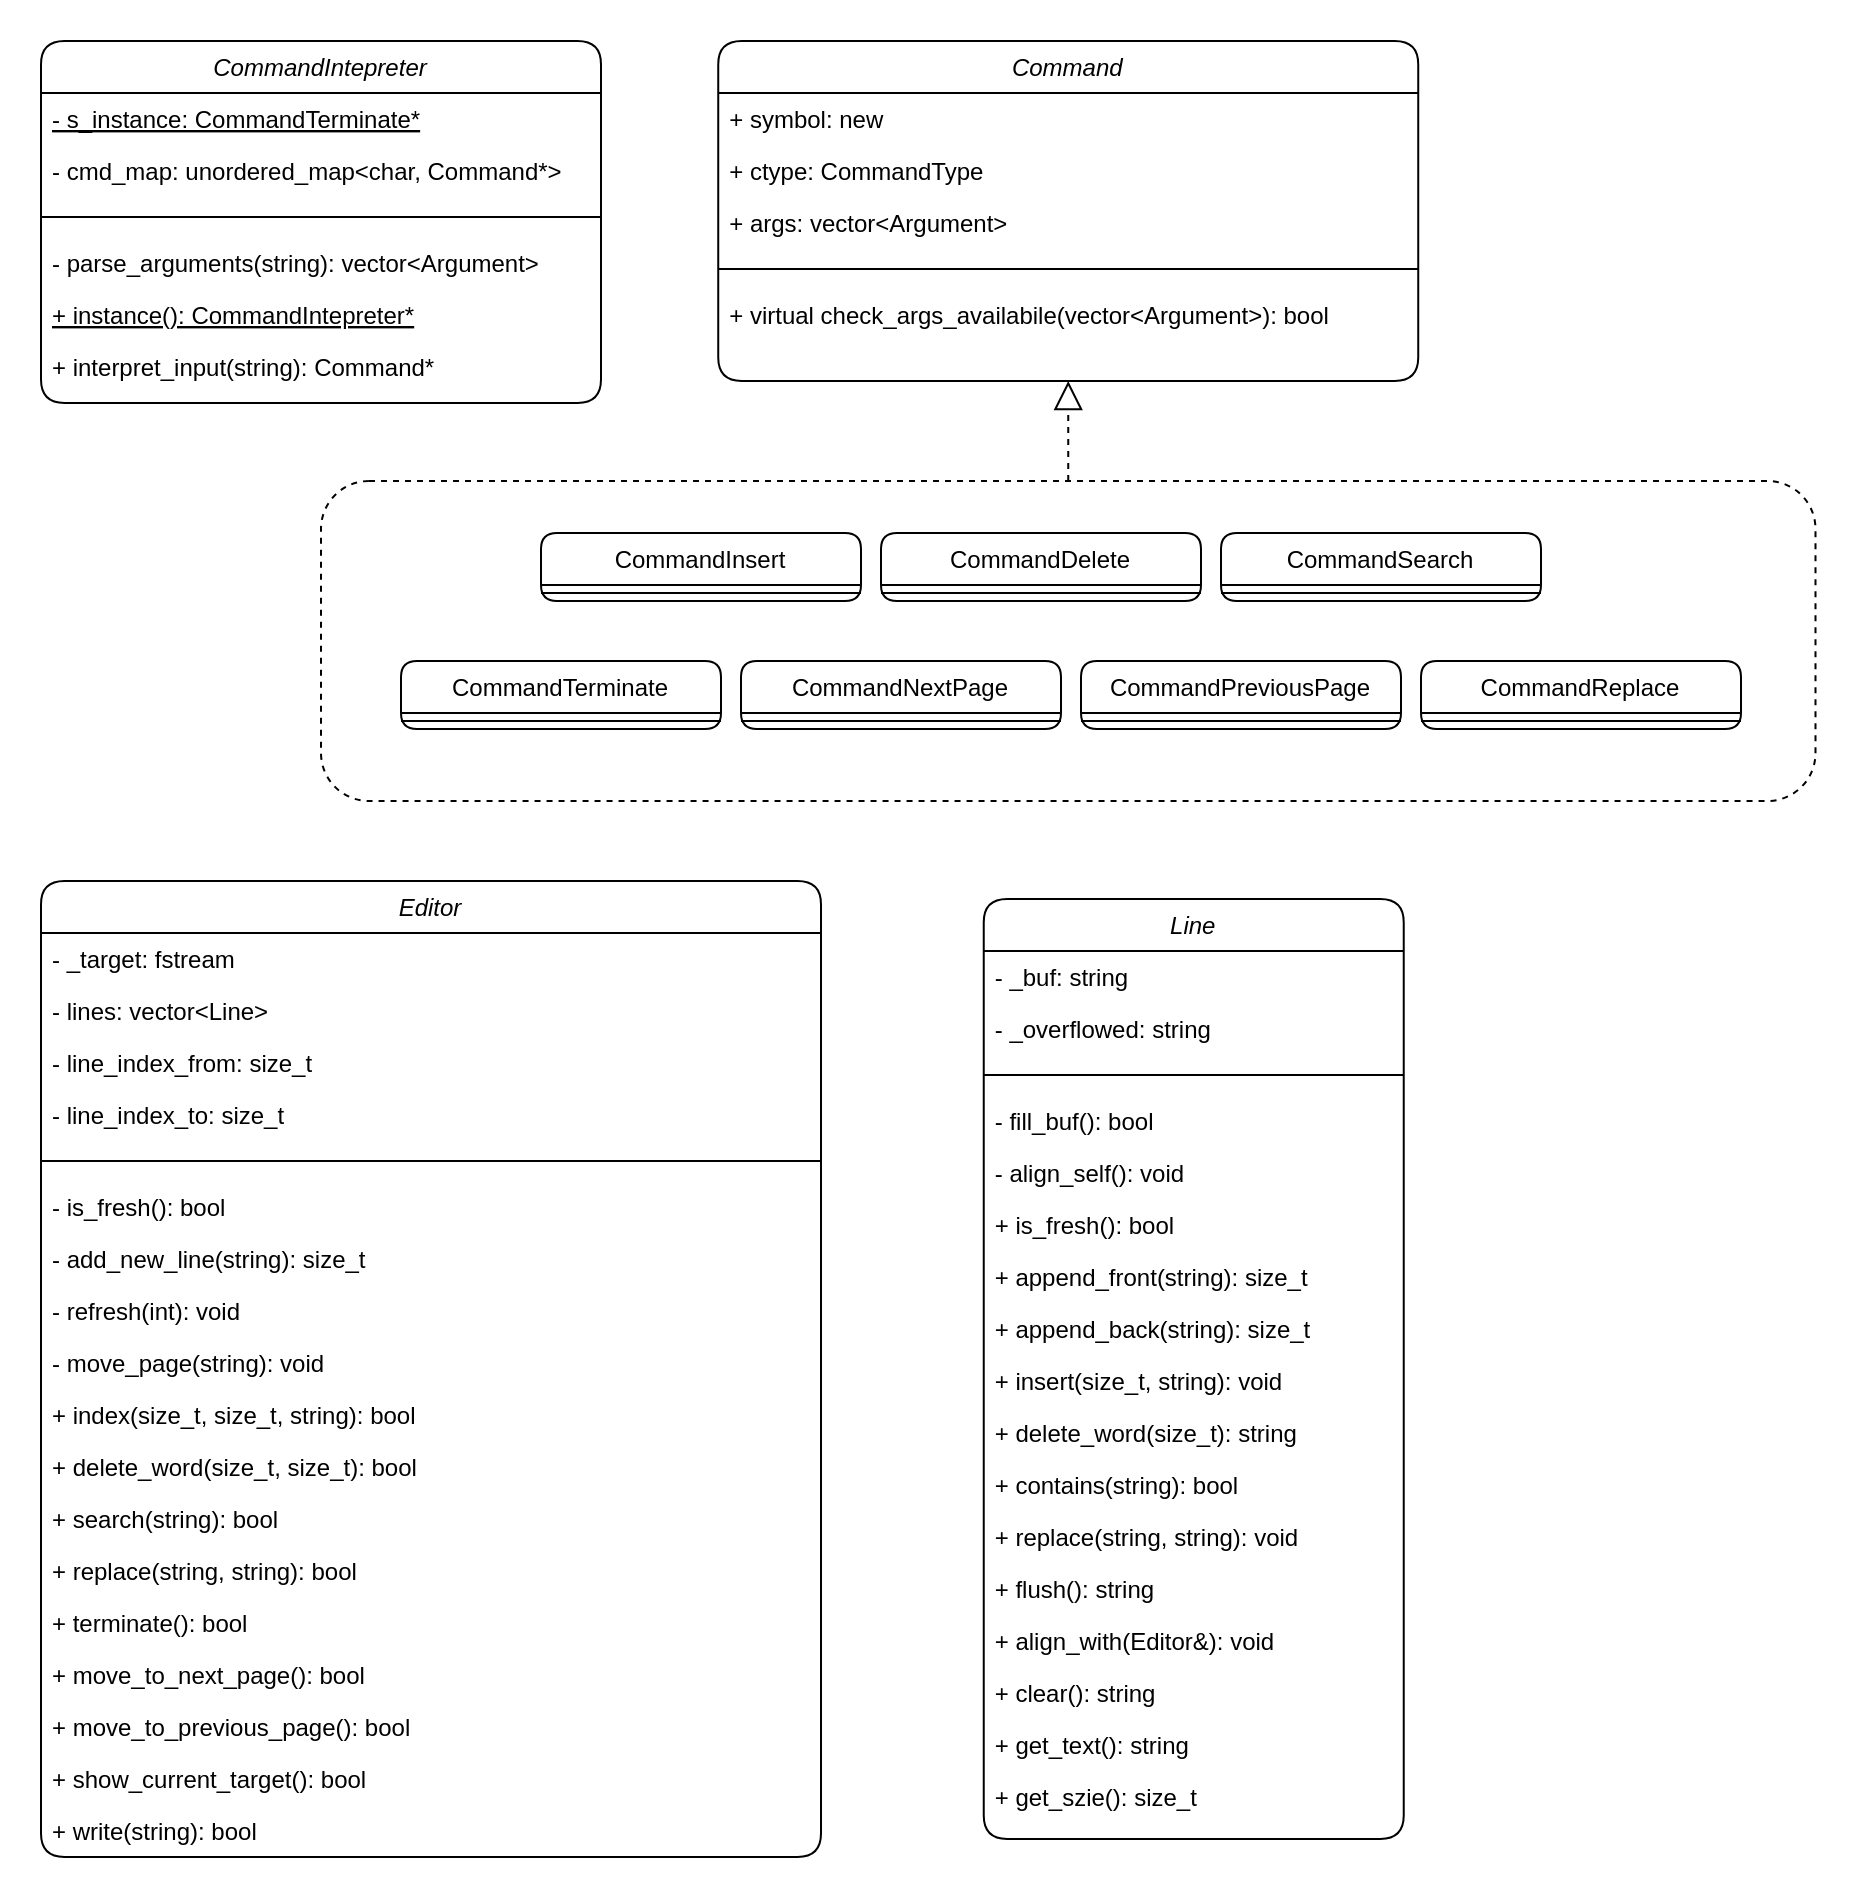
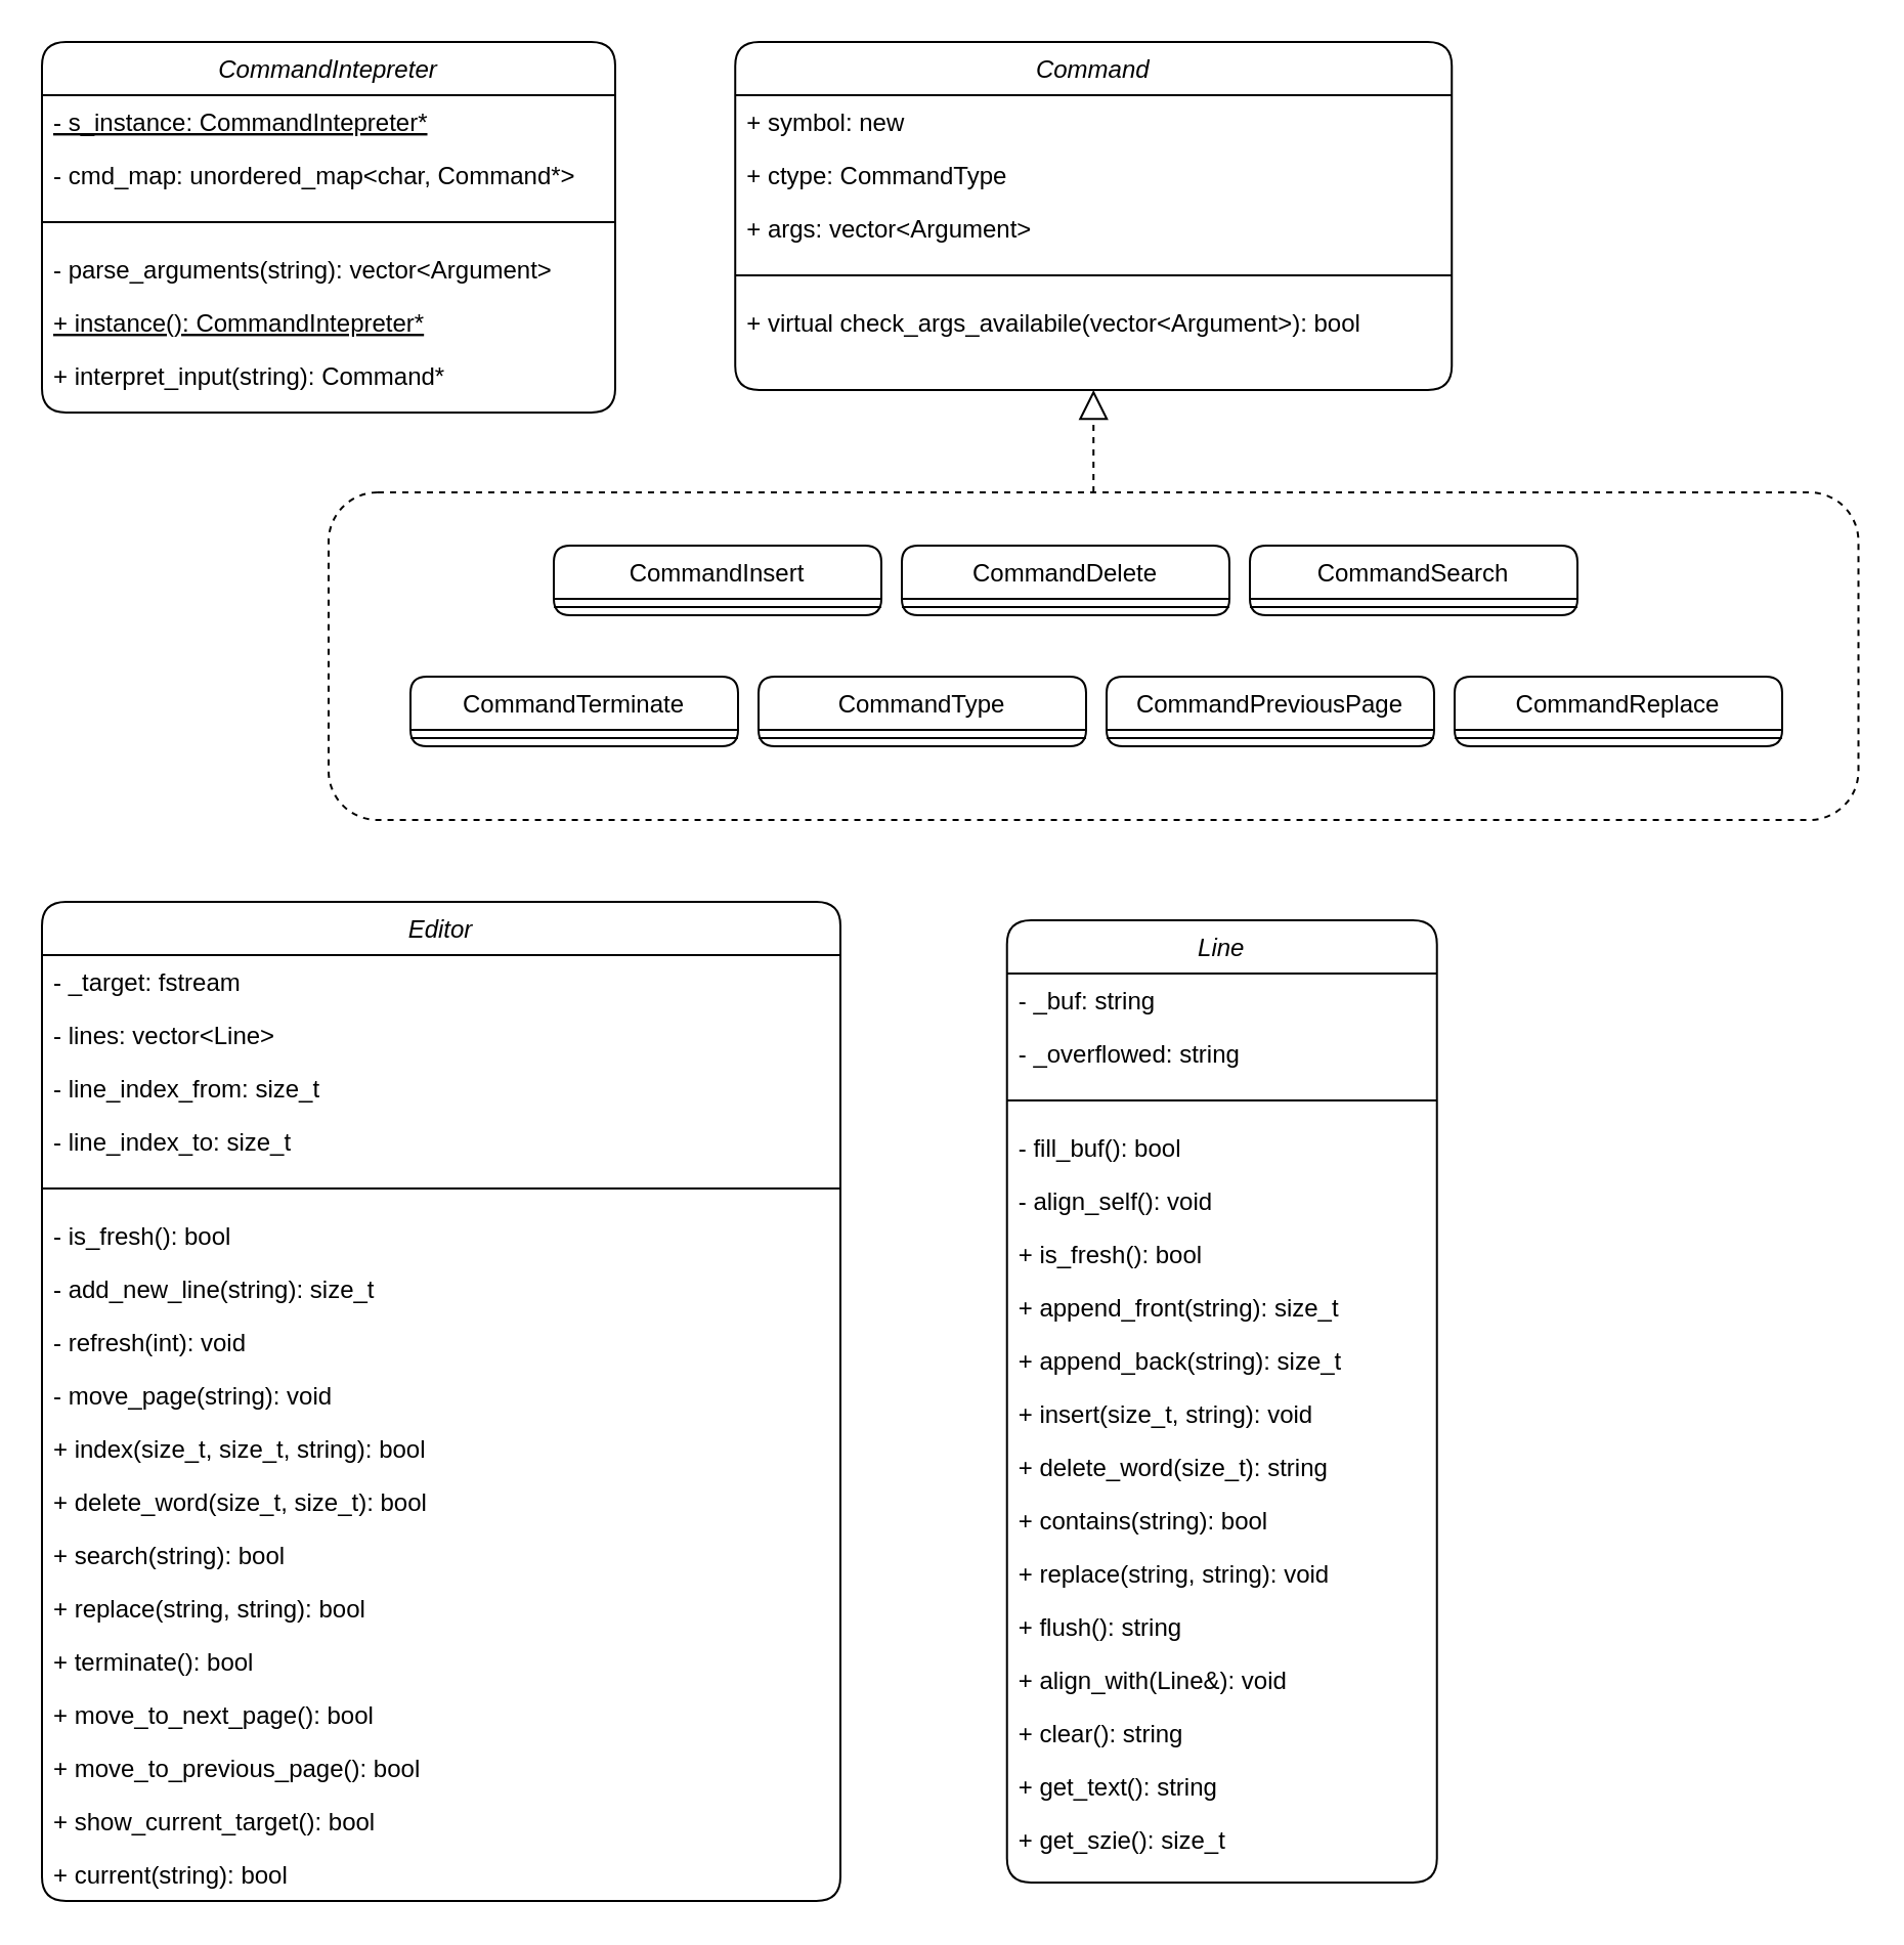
- <mxCell id="46" value="- s_instance: CommandTerminate*" style="text;align=left;verticalAlign=top;spacingLeft=4;spacingRight=4;overflow=hidden;rotatable=0;points=[[0,0.5],[1,0.5]];portConstraint=eastwest;fontStyle=4;rounded=1;" parent="45" vertex="1"><mxGeometry y="26" width="280" height="26" as="geometry" /></mxCell>
+ <mxCell id="46" value="- s_instance: CommandIntepreter*" style="text;align=left;verticalAlign=top;spacingLeft=4;spacingRight=4;overflow=hidden;rotatable=0;points=[[0,0.5],[1,0.5]];portConstraint=eastwest;fontStyle=4;rounded=1;" parent="45" vertex="1"><mxGeometry y="26" width="280" height="26" as="geometry" /></mxCell>
- <mxCell id="63" value="CommandNextPage" style="swimlane;fontStyle=0;align=center;verticalAlign=top;childLayout=stackLayout;horizontal=1;startSize=26;horizontalStack=0;resizeParent=1;resizeLast=0;collapsible=1;marginBottom=0;shadow=0;strokeWidth=1;rounded=1;" parent="53" vertex="1"><mxGeometry x="210" y="90" width="160" height="34" as="geometry"><mxRectangle x="130" y="380" width="160" height="26" as="alternateBounds" /></mxGeometry></mxCell>
+ <mxCell id="63" value="CommandType" style="swimlane;fontStyle=0;align=center;verticalAlign=top;childLayout=stackLayout;horizontal=1;startSize=26;horizontalStack=0;resizeParent=1;resizeLast=0;collapsible=1;marginBottom=0;shadow=0;strokeWidth=1;rounded=1;" parent="53" vertex="1"><mxGeometry x="210" y="90" width="160" height="34" as="geometry"><mxRectangle x="130" y="380" width="160" height="26" as="alternateBounds" /></mxGeometry></mxCell>
- <mxCell id="22" value="+ align_with(Editor&amp;): void" style="text;align=left;verticalAlign=top;spacingLeft=4;spacingRight=4;overflow=hidden;rotatable=0;points=[[0,0.5],[1,0.5]];portConstraint=eastwest;rounded=1;" parent="8" vertex="1"><mxGeometry y="358" width="210" height="26" as="geometry" /></mxCell>
+ <mxCell id="22" value="+ align_with(Line&amp;): void" style="text;align=left;verticalAlign=top;spacingLeft=4;spacingRight=4;overflow=hidden;rotatable=0;points=[[0,0.5],[1,0.5]];portConstraint=eastwest;rounded=1;" parent="8" vertex="1"><mxGeometry y="358" width="210" height="26" as="geometry" /></mxCell>
- <mxCell id="44" value="+ write(string): bool" style="text;align=left;verticalAlign=top;spacingLeft=4;spacingRight=4;overflow=hidden;rotatable=0;points=[[0,0.5],[1,0.5]];portConstraint=eastwest;rounded=1;" parent="26" vertex="1"><mxGeometry y="462" width="390" height="26" as="geometry" /></mxCell>
+ <mxCell id="44" value="+ current(string): bool" style="text;align=left;verticalAlign=top;spacingLeft=4;spacingRight=4;overflow=hidden;rotatable=0;points=[[0,0.5],[1,0.5]];portConstraint=eastwest;rounded=1;" parent="26" vertex="1"><mxGeometry y="462" width="390" height="26" as="geometry" /></mxCell>
